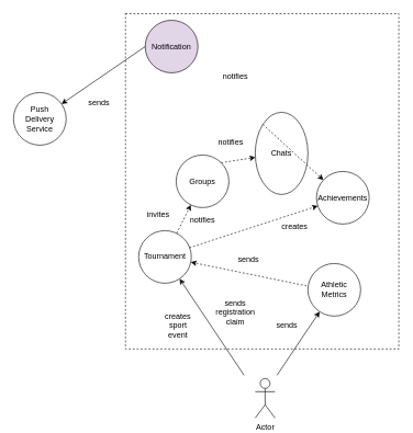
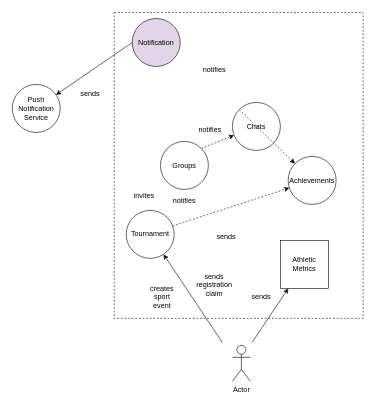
- <mxCell id="8" value="&lt;span style=&quot;&quot;&gt;Push&lt;br&gt;Delivery&lt;br&gt;Service&lt;br&gt;&lt;/span&gt;" style="ellipse;whiteSpace=wrap;html=1;aspect=fixed;" vertex="1" parent="1"><mxGeometry x="20" y="140" width="80" height="80" as="geometry" /></mxCell>
+ <mxCell id="8" value="&lt;span style=&quot;&quot;&gt;Push&lt;br&gt;Notification&lt;br&gt;Service&lt;br&gt;&lt;/span&gt;" style="ellipse;whiteSpace=wrap;html=1;aspect=fixed;" vertex="1" parent="1"><mxGeometry x="20" y="140" width="80" height="80" as="geometry" /></mxCell>
- <mxCell id="14" value="&lt;span style=&quot;&quot;&gt;Chats&lt;/span&gt;" style="ellipse;whiteSpace=wrap;html=1;aspect=fixed;" vertex="1" parent="1"><mxGeometry x="387" y="170" width="80" height="125" as="geometry" /></mxCell>
+ <mxCell id="14" value="&lt;span style=&quot;&quot;&gt;Chats&lt;/span&gt;" style="ellipse;whiteSpace=wrap;html=1;aspect=fixed;" vertex="1" parent="1"><mxGeometry x="387" y="170" width="80" height="80" as="geometry" /></mxCell>
- <mxCell id="15" value="" style="endArrow=classic;html=1;rounded=0;dashed=1;" edge="1" parent="1" source="6" target="13"><mxGeometry width="50" height="50" relative="1" as="geometry"><mxPoint x="590.1" y="210.03" as="sourcePoint" /><mxPoint x="307.059" y="95.055" as="targetPoint" /></mxGeometry></mxCell>
- <mxCell id="28" value="creates" style="text;html=1;strokeColor=none;fillColor=none;align=center;verticalAlign=middle;whiteSpace=wrap;rounded=0;dashed=1;" vertex="1" parent="1"><mxGeometry x="417" y="330" width="60" height="30" as="geometry" /></mxCell>
- <mxCell id="25" value="" style="endArrow=classic;html=1;rounded=0;dashed=1;exitX=-0.025;exitY=0.425;exitDx=0;exitDy=0;exitPerimeter=0;" edge="1" parent="1" source="21" target="6"><mxGeometry width="50" height="50" relative="1" as="geometry"><mxPoint x="345.284" y="256.716" as="sourcePoint" /><mxPoint x="399.805" y="234.715" as="targetPoint" /></mxGeometry></mxCell>
- <mxCell id="21" value="Athletic&lt;br style=&quot;border-color: var(--border-color);&quot;&gt;Metrics" style="ellipse;whiteSpace=wrap;html=1;aspect=fixed;" vertex="1" parent="1"><mxGeometry x="467" y="400" width="80" height="80" as="geometry" /></mxCell>
+ <mxCell id="21" value="Athletic&lt;br style=&quot;border-color: var(--border-color);&quot;&gt;Metrics" style="whiteSpace=wrap;html=1;aspect=fixed;rounded=0;" vertex="1" parent="1"><mxGeometry x="467" y="400" width="80" height="80" as="geometry" /></mxCell>
